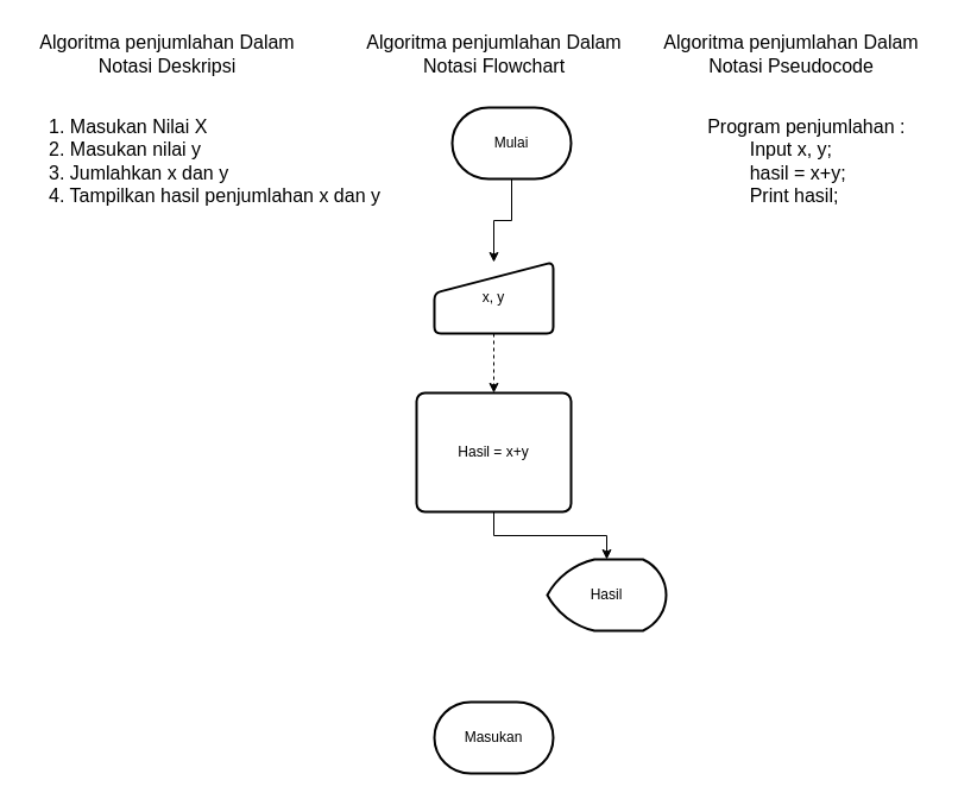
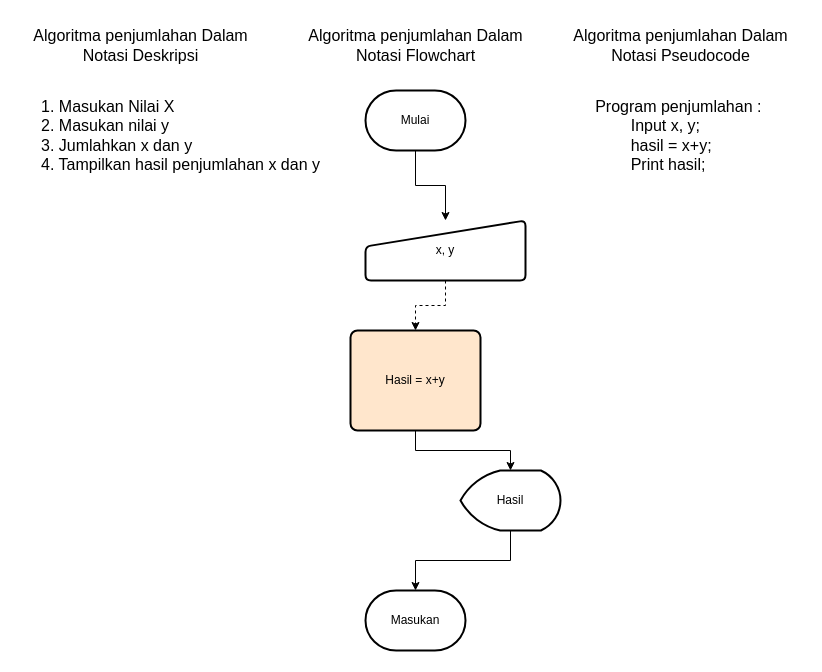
- <mxCell id="15" value="Algoritma penjumlahan Dalam&lt;br&gt;Notasi Pseudocode" style="text;html=1;align=center;verticalAlign=middle;resizable=0;points=[];autosize=1;strokeColor=none;fillColor=none;fontSize=16;" parent="1" vertex="1"><mxGeometry x="545" y="20" width="240" height="50" as="geometry" /></mxCell>
+ <mxCell id="15" value="Algoritma penjumlahan Dalam&lt;br&gt;Notasi Pseudocode" style="text;html=1;align=center;verticalAlign=middle;resizable=0;points=[];autosize=1;strokeColor=none;fillColor=none;fontSize=16;" parent="1" vertex="1"><mxGeometry x="560" y="20" width="240" height="50" as="geometry" /></mxCell>
- <mxCell id="3" value="Mulai" style="strokeWidth=2;html=1;shape=mxgraph.flowchart.terminator;whiteSpace=wrap;" parent="1" vertex="1"><mxGeometry x="380" y="90" width="100" height="60" as="geometry" /></mxCell>
+ <mxCell id="3" value="Mulai" style="strokeWidth=2;html=1;shape=mxgraph.flowchart.terminator;whiteSpace=wrap;" parent="1" vertex="1"><mxGeometry x="365" y="90" width="100" height="60" as="geometry" /></mxCell>
- <mxCell id="5" value="x, y" style="html=1;strokeWidth=2;shape=manualInput;whiteSpace=wrap;rounded=1;size=26;arcSize=11;" parent="1" vertex="1"><mxGeometry x="365" y="220" width="100" height="60" as="geometry" /></mxCell>
+ <mxCell id="5" value="x, y" style="html=1;strokeWidth=2;shape=manualInput;whiteSpace=wrap;rounded=1;size=26;arcSize=11;" parent="1" vertex="1"><mxGeometry x="365" y="220" width="160" height="60" as="geometry" /></mxCell>
- <mxCell id="7" value="Hasil = x+y" style="rounded=1;whiteSpace=wrap;html=1;absoluteArcSize=1;arcSize=14;strokeWidth=2;" parent="1" vertex="1"><mxGeometry x="350" y="330" width="130" height="100" as="geometry" /></mxCell>
+ <mxCell id="7" value="Hasil = x+y" style="rounded=1;whiteSpace=wrap;html=1;absoluteArcSize=1;arcSize=14;strokeWidth=2;fillColor=#ffe6cc;" parent="1" vertex="1"><mxGeometry x="350" y="330" width="130" height="100" as="geometry" /></mxCell>
+ <mxCell id="8" value="" style="edgeStyle=orthogonalEdgeStyle;rounded=0;orthogonalLoop=1;jettySize=auto;html=1;" parent="1" source="9" target="10" edge="1"><mxGeometry relative="1" as="geometry" /></mxCell>
